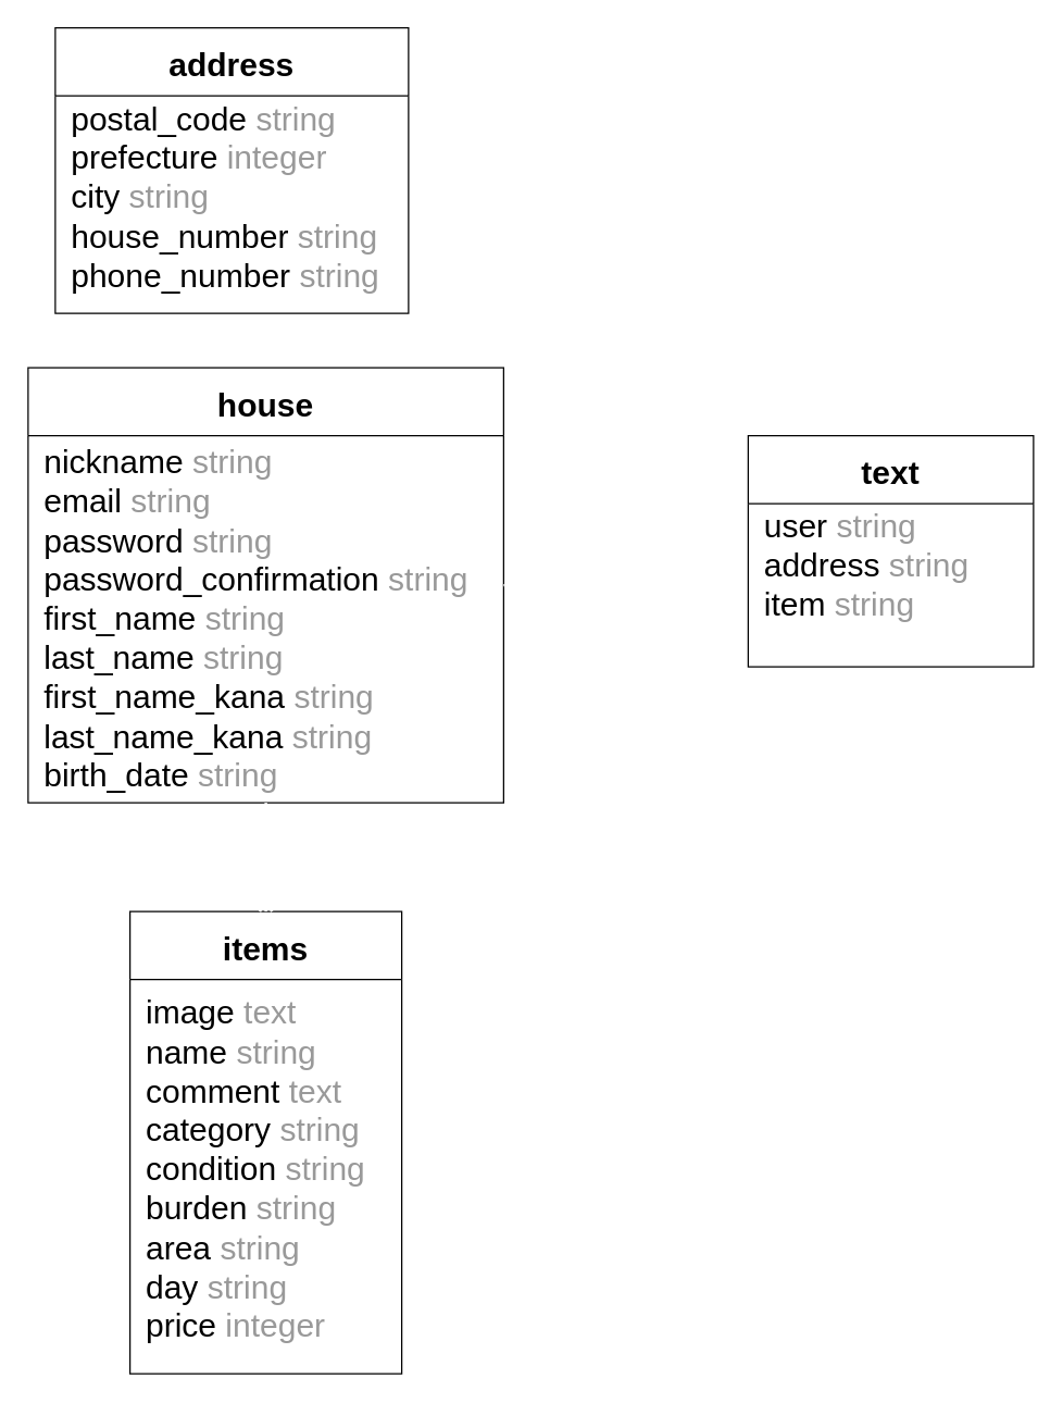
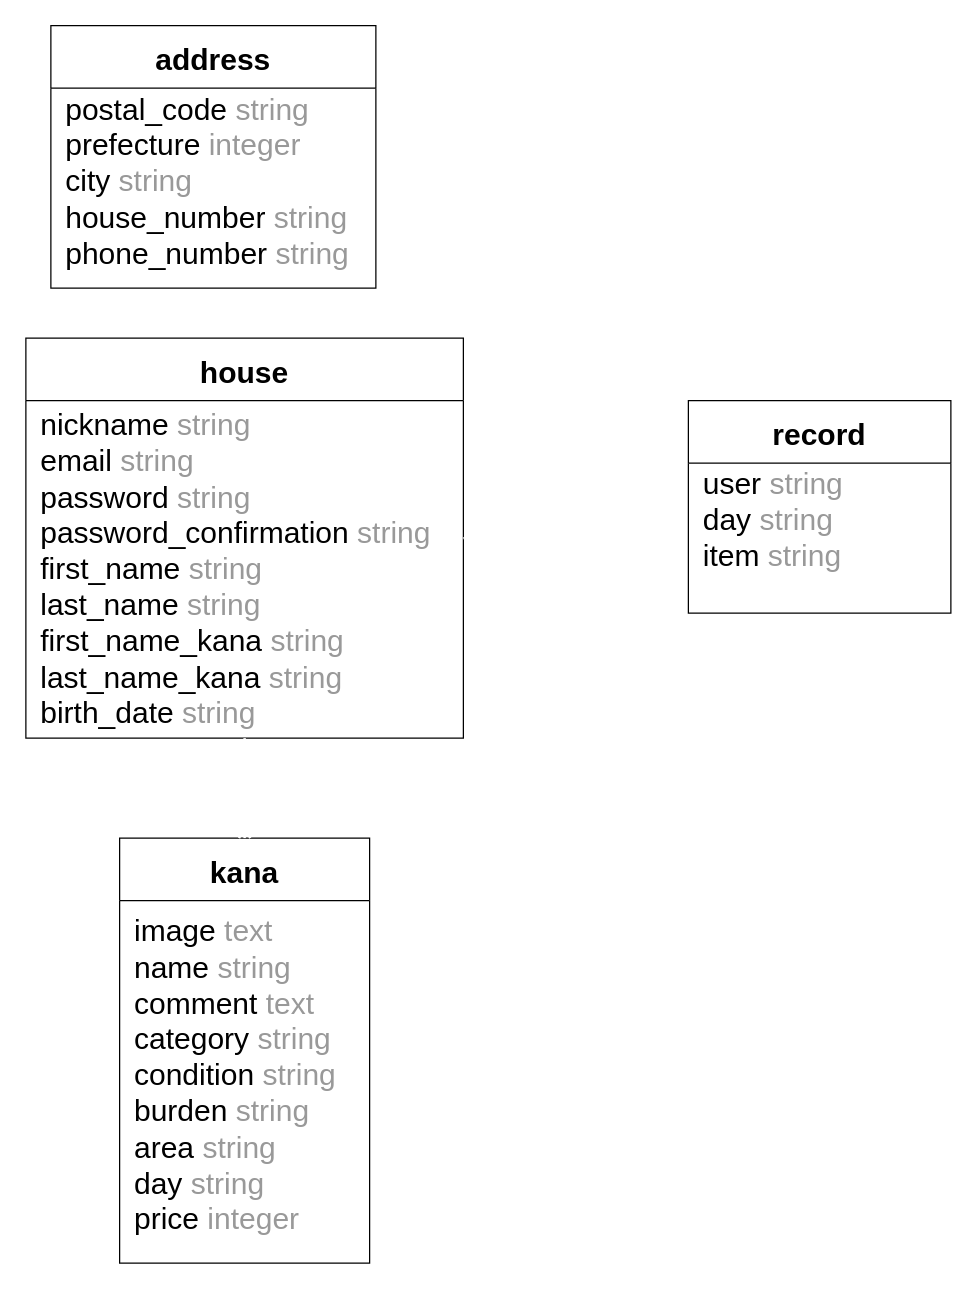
- <mxCell id="10" value="text" style="swimlane;startSize=50;fontSize=24;labelBackgroundColor=none;labelBorderColor=none;swimlaneFillColor=#FFFFFF;fontColor=#000000;" vertex="1" parent="1"><mxGeometry x="550" y="320" width="210" height="170" as="geometry" /></mxCell>
+ <mxCell id="10" value="record" style="swimlane;startSize=50;fontSize=24;labelBackgroundColor=none;labelBorderColor=none;swimlaneFillColor=#FFFFFF;fontColor=#000000;" vertex="1" parent="1"><mxGeometry x="550" y="320" width="210" height="170" as="geometry" /></mxCell>
- <mxCell id="11" value="&lt;font color=&quot;#000000&quot;&gt;user&lt;/font&gt;&amp;nbsp;&lt;font color=&quot;#999999&quot;&gt;string&lt;/font&gt;&lt;br&gt;&lt;font color=&quot;#000000&quot;&gt;address&lt;/font&gt;&amp;nbsp;&lt;font color=&quot;#999999&quot;&gt;string&lt;/font&gt;&lt;br&gt;&lt;font color=&quot;#000000&quot;&gt;item&lt;/font&gt;&amp;nbsp;&lt;font color=&quot;#999999&quot;&gt;string&lt;/font&gt;&lt;br&gt;&lt;div&gt;&lt;br&gt;&lt;/div&gt;" style="text;html=1;align=left;verticalAlign=middle;resizable=0;points=[];autosize=1;fontSize=24;" vertex="1" parent="10"><mxGeometry x="10" y="50" width="170" height="120" as="geometry" /></mxCell>
+ <mxCell id="11" value="&lt;font color=&quot;#000000&quot;&gt;user&lt;/font&gt;&amp;nbsp;&lt;font color=&quot;#999999&quot;&gt;string&lt;/font&gt;&lt;br&gt;&lt;font color=&quot;#000000&quot;&gt;day&lt;/font&gt;&amp;nbsp;&lt;font color=&quot;#999999&quot;&gt;string&lt;/font&gt;&lt;br&gt;&lt;font color=&quot;#000000&quot;&gt;item&lt;/font&gt;&amp;nbsp;&lt;font color=&quot;#999999&quot;&gt;string&lt;/font&gt;&lt;br&gt;&lt;div&gt;&lt;br&gt;&lt;/div&gt;" style="text;html=1;align=left;verticalAlign=middle;resizable=0;points=[];autosize=1;fontSize=24;" vertex="1" parent="10"><mxGeometry x="10" y="50" width="170" height="120" as="geometry" /></mxCell>
- <mxCell id="7" value="items" style="swimlane;startSize=50;fontSize=24;swimlaneFillColor=#FFFFFF;fontColor=#000000;labelBorderColor=none;labelBackgroundColor=none;" vertex="1" parent="1"><mxGeometry x="95" y="670" width="200" height="340" as="geometry" /></mxCell>
+ <mxCell id="7" value="kana" style="swimlane;startSize=50;fontSize=24;swimlaneFillColor=#FFFFFF;fontColor=#000000;labelBorderColor=none;labelBackgroundColor=none;" vertex="1" parent="1"><mxGeometry x="95" y="670" width="200" height="340" as="geometry" /></mxCell>
